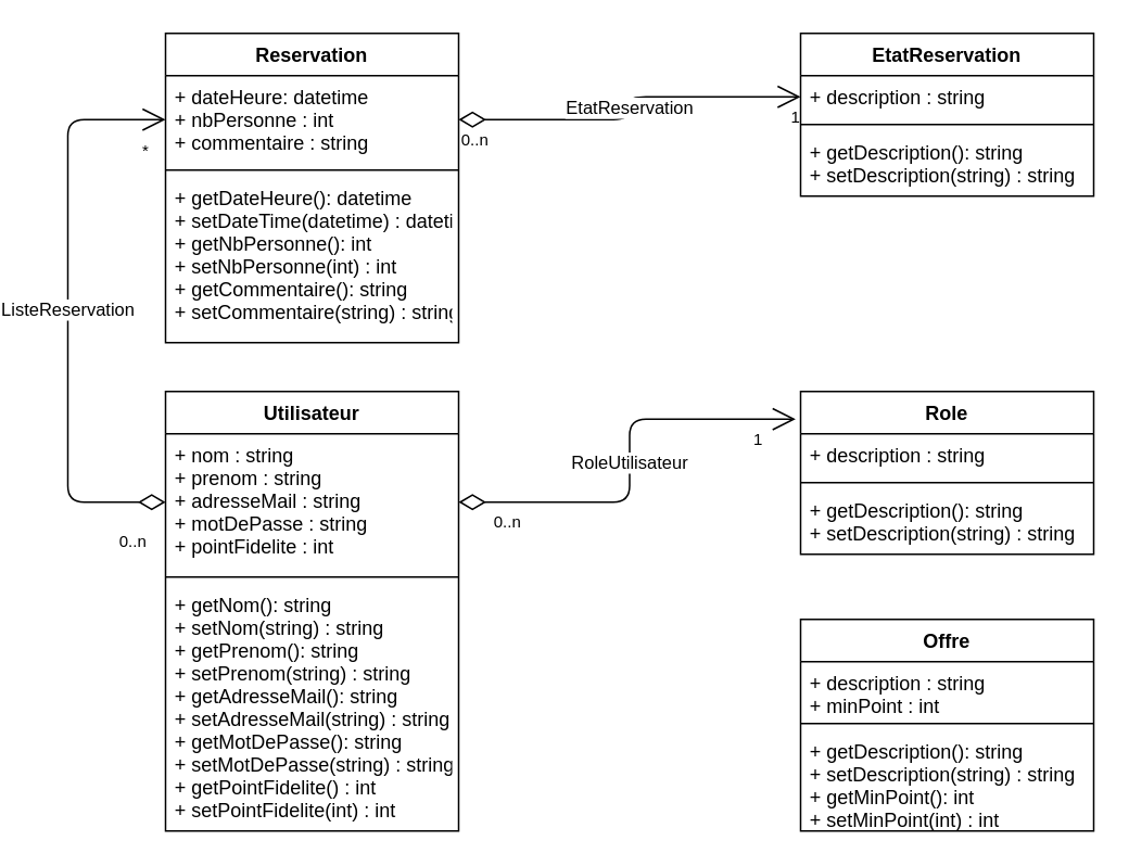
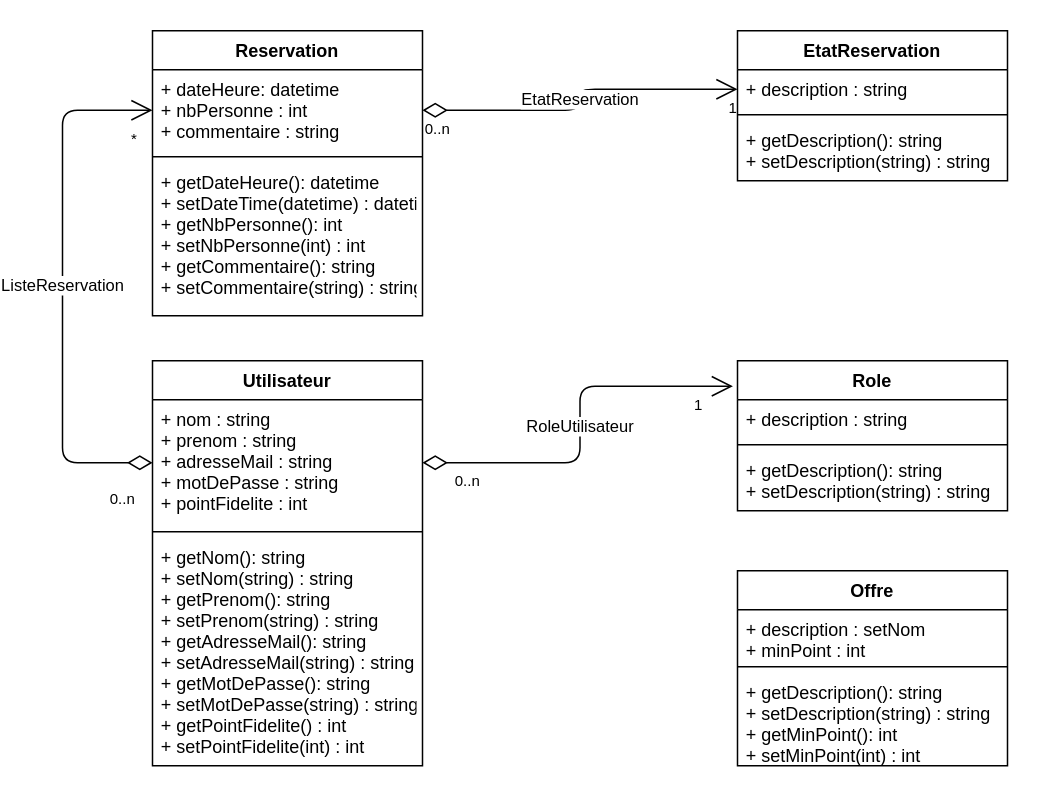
- <mxCell id="28" value="+ description : string&#10;+ minPoint : int" style="text;strokeColor=none;fillColor=none;align=left;verticalAlign=top;spacingLeft=4;spacingRight=4;overflow=hidden;rotatable=0;points=[[0,0.5],[1,0.5]];portConstraint=eastwest;" vertex="1" parent="27"><mxGeometry y="26" width="180" height="34" as="geometry" /></mxCell>
+ <mxCell id="28" value="+ description : setNom&#10;+ minPoint : int" style="text;strokeColor=none;fillColor=none;align=left;verticalAlign=top;spacingLeft=4;spacingRight=4;overflow=hidden;rotatable=0;points=[[0,0.5],[1,0.5]];portConstraint=eastwest;" vertex="1" parent="27"><mxGeometry y="26" width="180" height="34" as="geometry" /></mxCell>
